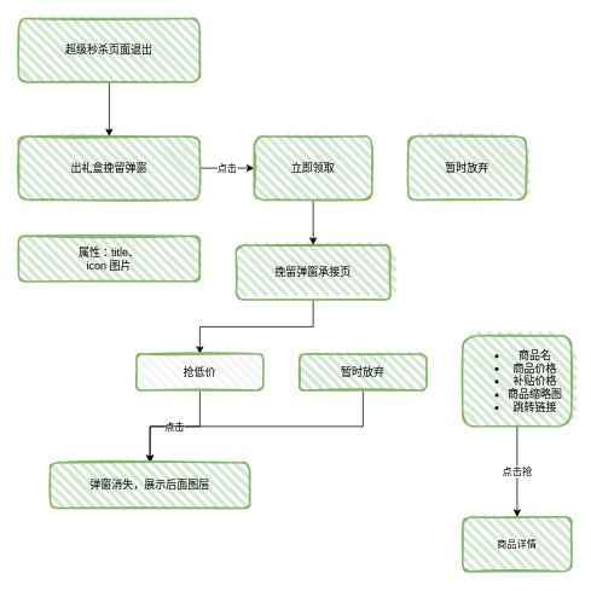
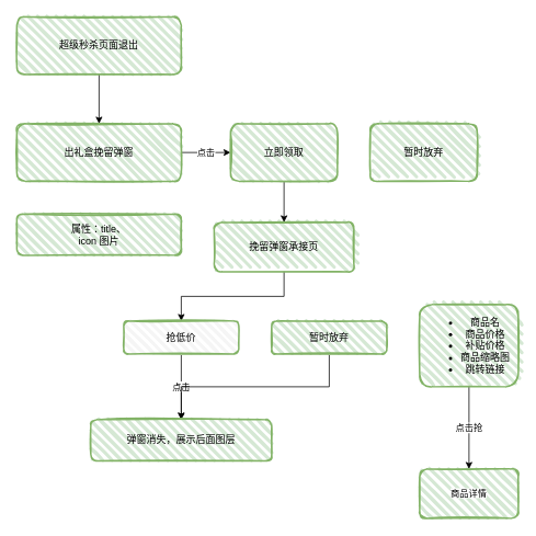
- <mxCell id="18" value="弹窗消失，展示后面图层" style="rounded=1;whiteSpace=wrap;html=1;strokeWidth=2;fillWeight=4;hachureGap=8;hachureAngle=45;fillColor=#d5e8d4;sketch=1;strokeColor=#82b366;" vertex="1" parent="1"><mxGeometry x="55" y="510" width="220" height="50" as="geometry" /></mxCell>
+ <mxCell id="18" value="弹窗消失，展示后面图层" style="rounded=1;whiteSpace=wrap;html=1;strokeWidth=2;fillWeight=4;hachureGap=8;hachureAngle=45;fillColor=#d5e8d4;sketch=1;strokeColor=#82b366;" vertex="1" parent="1"><mxGeometry x="110" y="510" width="220" height="50" as="geometry" /></mxCell>
